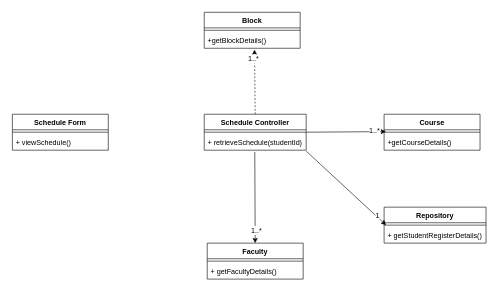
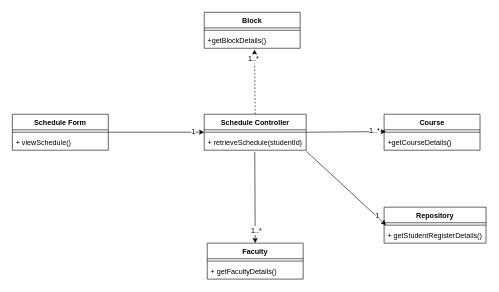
+ <mxCell id="22" value="" style="endArrow=classic;html=1;exitX=1;exitY=0.5;exitDx=0;exitDy=0;entryX=0;entryY=0.5;entryDx=0;entryDy=0;" edge="1" parent="1" source="13" target="19"><mxGeometry width="50" height="50" relative="1" as="geometry"><mxPoint x="40" y="250" as="sourcePoint" /><mxPoint x="145" y="190" as="targetPoint" /></mxGeometry></mxCell>
+ <mxCell id="23" value="1" style="text;html=1;align=center;verticalAlign=middle;resizable=0;points=[];labelBackgroundColor=#ffffff;" vertex="1" connectable="0" parent="22"><mxGeometry x="0.768" y="1" relative="1" as="geometry"><mxPoint as="offset" /></mxGeometry></mxCell>
